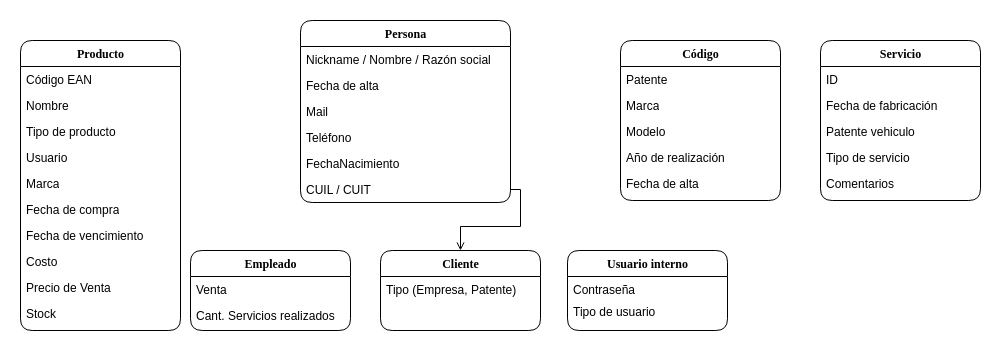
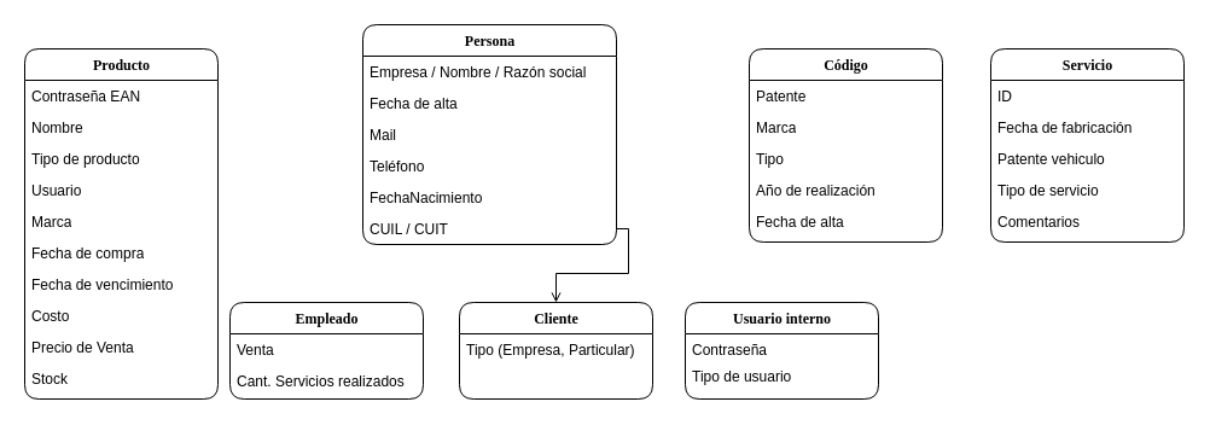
- <mxCell id="29" value="Nickname / Nombre / Razón social" style="text;html=1;strokeColor=none;fillColor=none;align=left;verticalAlign=top;spacingLeft=4;spacingRight=4;whiteSpace=wrap;overflow=hidden;rotatable=0;points=[[0,0.5],[1,0.5]];portConstraint=eastwest;rounded=1;" parent="28" vertex="1"><mxGeometry y="26" width="210" height="26" as="geometry" /></mxCell>
+ <mxCell id="29" value="Empresa / Nombre / Razón social" style="text;html=1;strokeColor=none;fillColor=none;align=left;verticalAlign=top;spacingLeft=4;spacingRight=4;whiteSpace=wrap;overflow=hidden;rotatable=0;points=[[0,0.5],[1,0.5]];portConstraint=eastwest;rounded=1;" parent="28" vertex="1"><mxGeometry y="26" width="210" height="26" as="geometry" /></mxCell>
- <mxCell id="3" value="Código EAN" style="text;html=1;strokeColor=none;fillColor=none;align=left;verticalAlign=top;spacingLeft=4;spacingRight=4;whiteSpace=wrap;overflow=hidden;rotatable=0;points=[[0,0.5],[1,0.5]];portConstraint=eastwest;rounded=1;" parent="2" vertex="1"><mxGeometry y="26" width="160" height="26" as="geometry" /></mxCell>
+ <mxCell id="3" value="Contraseña EAN" style="text;html=1;strokeColor=none;fillColor=none;align=left;verticalAlign=top;spacingLeft=4;spacingRight=4;whiteSpace=wrap;overflow=hidden;rotatable=0;points=[[0,0.5],[1,0.5]];portConstraint=eastwest;rounded=1;" parent="2" vertex="1"><mxGeometry y="26" width="160" height="26" as="geometry" /></mxCell>
- <mxCell id="16" value="Modelo" style="text;html=1;strokeColor=none;fillColor=none;align=left;verticalAlign=top;spacingLeft=4;spacingRight=4;whiteSpace=wrap;overflow=hidden;rotatable=0;points=[[0,0.5],[1,0.5]];portConstraint=eastwest;rounded=1;" parent="13" vertex="1"><mxGeometry y="78" width="160" height="26" as="geometry" /></mxCell>
+ <mxCell id="16" value="Tipo" style="text;html=1;strokeColor=none;fillColor=none;align=left;verticalAlign=top;spacingLeft=4;spacingRight=4;whiteSpace=wrap;overflow=hidden;rotatable=0;points=[[0,0.5],[1,0.5]];portConstraint=eastwest;rounded=1;" parent="13" vertex="1"><mxGeometry y="78" width="160" height="26" as="geometry" /></mxCell>
- <mxCell id="39" value="Tipo (Empresa, Patente)" style="text;html=1;strokeColor=none;fillColor=none;align=left;verticalAlign=top;spacingLeft=4;spacingRight=4;whiteSpace=wrap;overflow=hidden;rotatable=0;points=[[0,0.5],[1,0.5]];portConstraint=eastwest;rounded=1;" vertex="1" parent="38"><mxGeometry y="26" width="160" height="22" as="geometry" /></mxCell>
+ <mxCell id="39" value="Tipo (Empresa, Particular)" style="text;html=1;strokeColor=none;fillColor=none;align=left;verticalAlign=top;spacingLeft=4;spacingRight=4;whiteSpace=wrap;overflow=hidden;rotatable=0;points=[[0,0.5],[1,0.5]];portConstraint=eastwest;rounded=1;" vertex="1" parent="38"><mxGeometry y="26" width="160" height="22" as="geometry" /></mxCell>
